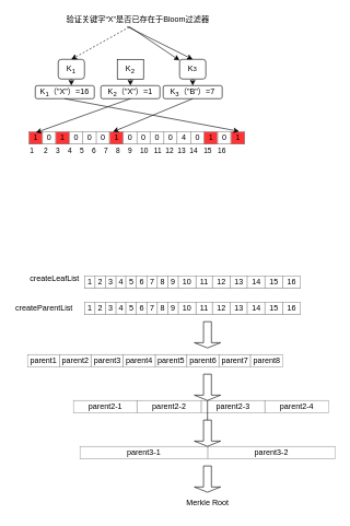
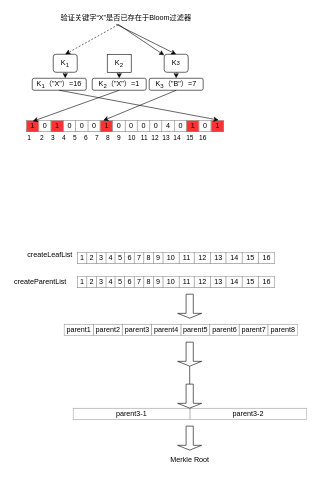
- <mxCell id="23" value="&lt;table border=&quot;1&quot; width=&quot;100%&quot; style=&quot;width: 100% ; height: 100% ; border-collapse: collapse ; background-color: rgb(255 , 255 , 255)&quot; align=&quot;left&quot;&gt;&lt;tbody&gt;&lt;tr&gt;&lt;td&gt;parent1&lt;/td&gt;&lt;td&gt;parent2&lt;br&gt;&lt;/td&gt;&lt;td&gt;parent3&lt;br&gt;&lt;/td&gt;&lt;td&gt;parent4&lt;br&gt;&lt;/td&gt;&lt;td&gt;parent5&lt;br&gt;&lt;/td&gt;&lt;td&gt;parent6&lt;br&gt;&lt;/td&gt;&lt;td&gt;parent7&lt;br&gt;&lt;/td&gt;&lt;td&gt;parent8&lt;br&gt;&lt;/td&gt;&lt;/tr&gt;&lt;/tbody&gt;&lt;/table&gt;" style="text;html=1;strokeColor=none;fillColor=none;overflow=fill;align=center;" vertex="1" parent="1"><mxGeometry x="40.5" y="540" width="390" height="20" as="geometry" /></mxCell>
+ <mxCell id="23" value="&lt;table border=&quot;1&quot; width=&quot;100%&quot; style=&quot;width: 100% ; height: 100% ; border-collapse: collapse ; background-color: rgb(255 , 255 , 255)&quot; align=&quot;left&quot;&gt;&lt;tbody&gt;&lt;tr&gt;&lt;td&gt;parent1&lt;/td&gt;&lt;td&gt;parent2&lt;br&gt;&lt;/td&gt;&lt;td&gt;parent3&lt;br&gt;&lt;/td&gt;&lt;td&gt;parent4&lt;br&gt;&lt;/td&gt;&lt;td&gt;parent5&lt;br&gt;&lt;/td&gt;&lt;td&gt;parent6&lt;br&gt;&lt;/td&gt;&lt;td&gt;parent7&lt;br&gt;&lt;/td&gt;&lt;td&gt;parent8&lt;br&gt;&lt;/td&gt;&lt;/tr&gt;&lt;/tbody&gt;&lt;/table&gt;" style="text;html=1;strokeColor=none;fillColor=none;overflow=fill;align=center;" vertex="1" parent="1"><mxGeometry x="105.5" y="540" width="390" height="20" as="geometry" /></mxCell>
- <mxCell id="25" value="&lt;table border=&quot;1&quot; width=&quot;100%&quot; style=&quot;width: 100% ; height: 100% ; border-collapse: collapse ; background-color: rgb(255 , 255 , 255)&quot; align=&quot;left&quot;&gt;&lt;tbody&gt;&lt;tr&gt;&lt;td&gt;parent2-1&lt;/td&gt;&lt;td&gt;parent2-2&lt;br&gt;&lt;/td&gt;&lt;td&gt;parent2-3&lt;br&gt;&lt;/td&gt;&lt;td&gt;parent2-4&lt;br&gt;&lt;/td&gt;&lt;/tr&gt;&lt;/tbody&gt;&lt;/table&gt;" style="text;html=1;strokeColor=none;fillColor=none;overflow=fill;align=center;" vertex="1" parent="1"><mxGeometry x="110.5" y="610" width="390" height="20" as="geometry" /></mxCell>
